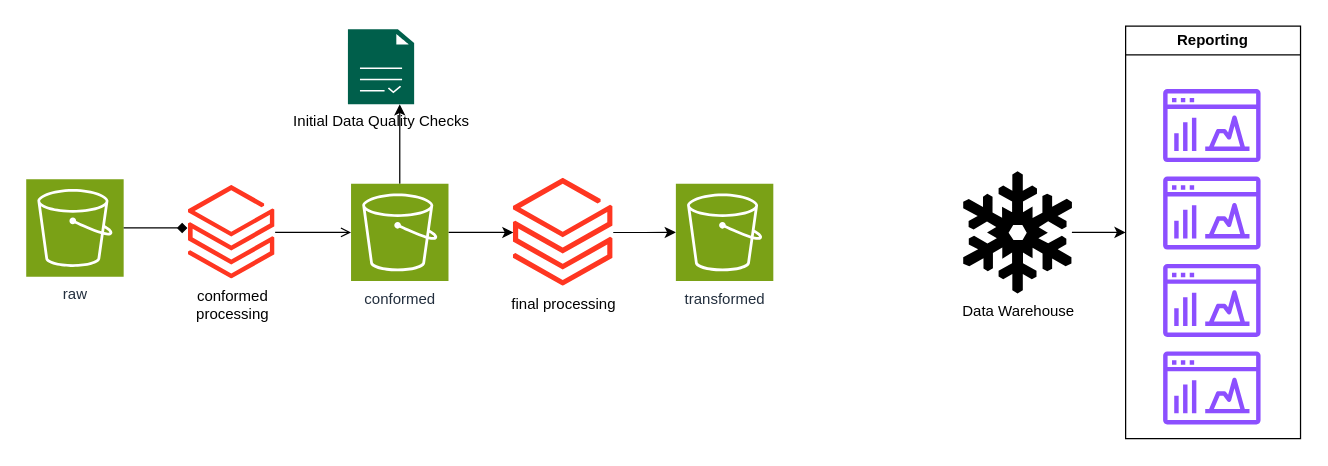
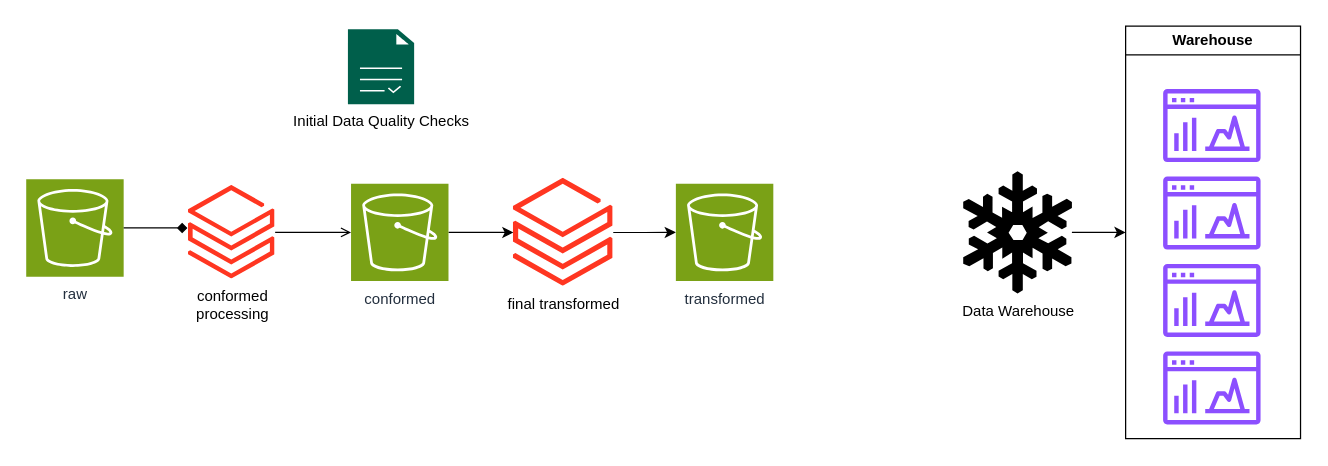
- <mxCell id="15" value="Reporting" style="swimlane;whiteSpace=wrap;html=1;" vertex="1" parent="1"><mxGeometry x="900" y="20.5" width="140" height="330" as="geometry" /></mxCell>
+ <mxCell id="15" value="Warehouse" style="swimlane;whiteSpace=wrap;html=1;" vertex="1" parent="1"><mxGeometry x="900" y="20.5" width="140" height="330" as="geometry" /></mxCell>
- <mxCell id="4" style="edgeStyle=orthogonalEdgeStyle;rounded=0;orthogonalLoop=1;jettySize=auto;html=1;" edge="1" parent="1" source="6" target="9"><mxGeometry relative="1" as="geometry"><Array as="points"><mxPoint x="319" y="83" /></Array></mxGeometry></mxCell>
- <mxCell id="11" value="final processing" style="image;aspect=fixed;html=1;points=[];align=center;fontSize=12;image=img/lib/azure2/analytics/Azure_Databricks.svg;" vertex="1" parent="1"><mxGeometry x="410" y="142.25" width="79.89" height="86.5" as="geometry" /></mxCell>
+ <mxCell id="11" value="final transformed" style="image;aspect=fixed;html=1;points=[];align=center;fontSize=12;image=img/lib/azure2/analytics/Azure_Databricks.svg;" vertex="1" parent="1"><mxGeometry x="410" y="142.25" width="79.89" height="86.5" as="geometry" /></mxCell>
